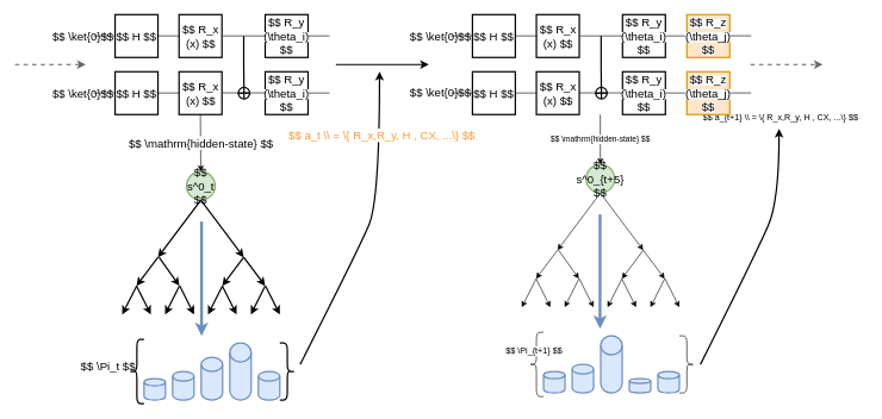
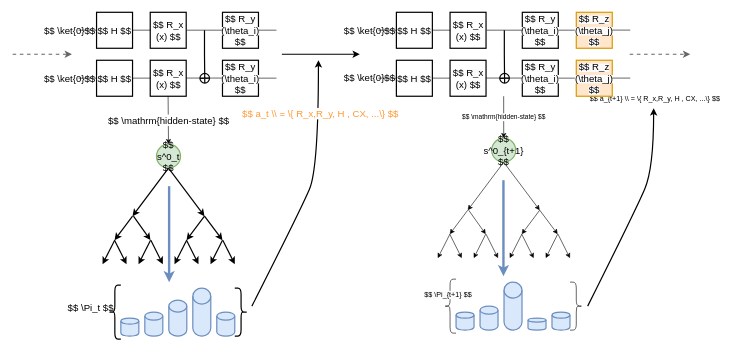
- <mxCell id="32" value="&lt;font style=&quot;font-size: 16px;&quot;&gt;$$ s^0_{t+5} $$&lt;/font&gt;" style="ellipse;whiteSpace=wrap;html=1;aspect=fixed;fillColor=#d5e8d4;strokeColor=#82b366;strokeWidth=2;" parent="1" vertex="1"><mxGeometry x="819" y="230" width="40" height="40" as="geometry" /></mxCell>
+ <mxCell id="32" value="&lt;font style=&quot;font-size: 16px;&quot;&gt;$$ s^0_{t+1} $$&lt;/font&gt;" style="ellipse;whiteSpace=wrap;html=1;aspect=fixed;fillColor=#d5e8d4;strokeColor=#82b366;strokeWidth=2;" parent="1" vertex="1"><mxGeometry x="819" y="230" width="40" height="40" as="geometry" /></mxCell>
